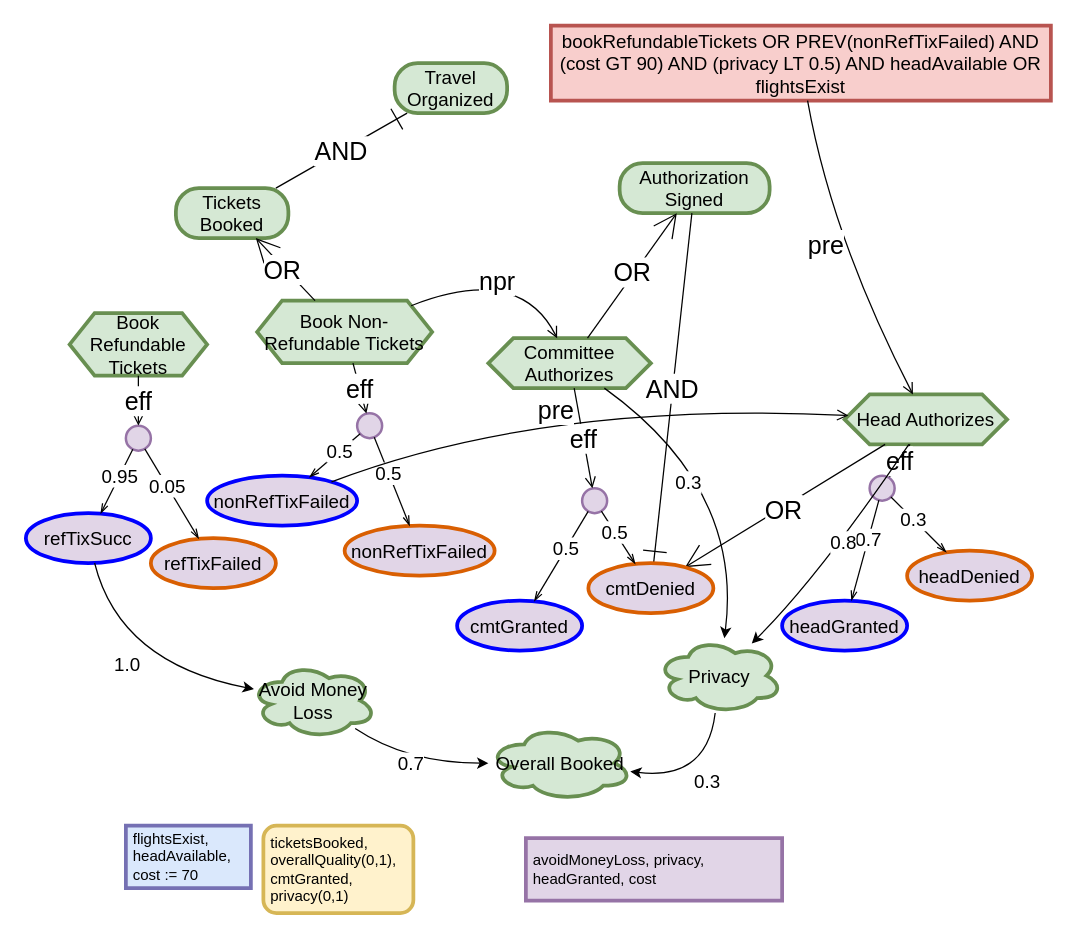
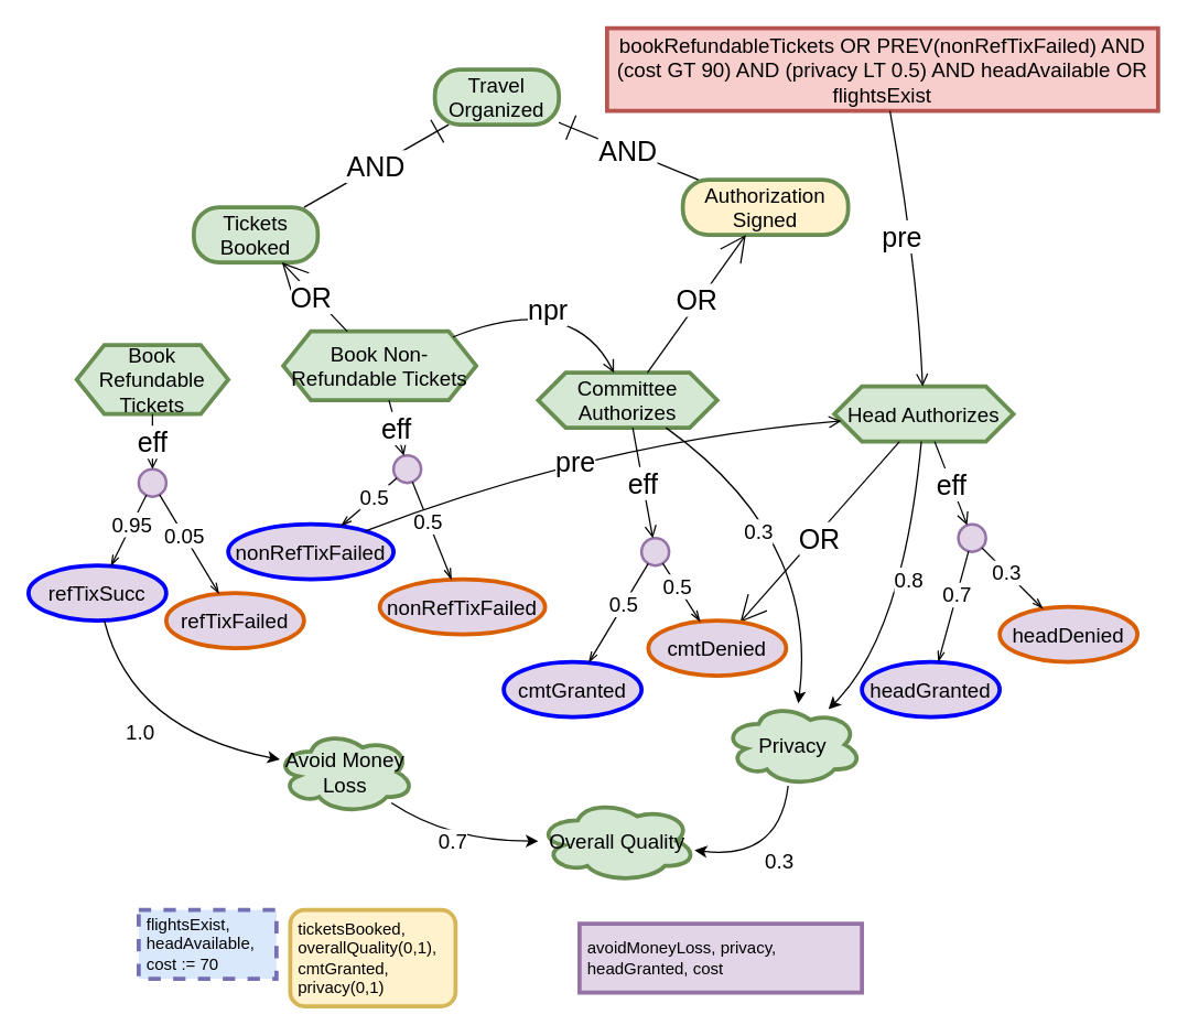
- <mxCell id="8" value="Authorization Signed" style="rounded=1;whiteSpace=wrap;html=1;arcSize=46;fillColor=#d5e8d4;strokeColor=#688F51;fontSize=15;strokeWidth=3;" parent="1" vertex="1"><mxGeometry x="495" y="130" width="120" height="40" as="geometry" /></mxCell>
+ <mxCell id="8" value="Authorization Signed" style="rounded=1;whiteSpace=wrap;html=1;arcSize=46;fillColor=#fff2cc;strokeColor=#688F51;fontSize=15;strokeWidth=3;" parent="1" vertex="1"><mxGeometry x="495" y="130" width="120" height="40" as="geometry" /></mxCell>
- <mxCell id="10" value="AND" style="rounded=0;orthogonalLoop=1;jettySize=auto;html=1;fontSize=20;endArrow=ERone;endFill=0;endSize=17;strokeColor=#000000;" parent="1" source="8" target="33" edge="1"><mxGeometry relative="1" as="geometry"><mxPoint x="217.222" y="160" as="sourcePoint" /><mxPoint x="272.778" y="110" as="targetPoint" /></mxGeometry></mxCell>
+ <mxCell id="10" value="AND" style="rounded=0;orthogonalLoop=1;jettySize=auto;html=1;fontSize=20;endArrow=ERone;endFill=0;endSize=17;strokeColor=#000000;" parent="1" source="8" target="6" edge="1"><mxGeometry relative="1" as="geometry"><mxPoint x="217.222" y="160" as="sourcePoint" /><mxPoint x="272.778" y="110" as="targetPoint" /></mxGeometry></mxCell>
- <mxCell id="27" value="Head Authorizes" style="shape=hexagon;perimeter=hexagonPerimeter2;whiteSpace=wrap;html=1;fixedSize=1;strokeWidth=3;fontSize=15;size=20;fillColor=#d5e8d4;strokeColor=#688F51;" parent="1" vertex="1"><mxGeometry x="675" y="315" width="130" height="40" as="geometry" /></mxCell>
+ <mxCell id="27" value="Head Authorizes" style="shape=hexagon;perimeter=hexagonPerimeter2;whiteSpace=wrap;html=1;fixedSize=1;strokeWidth=3;fontSize=15;size=20;fillColor=#d5e8d4;strokeColor=#688F51;" parent="1" vertex="1"><mxGeometry x="605" y="280" width="130" height="40" as="geometry" /></mxCell>
- <mxCell id="50" value="Overall Booked" style="ellipse;shape=cloud;whiteSpace=wrap;html=1;strokeWidth=3;fontSize=15;fillColor=#d5e8d4;strokeColor=#688F51;" parent="1" vertex="1"><mxGeometry x="390" y="580" width="115" height="60" as="geometry" /></mxCell>
+ <mxCell id="50" value="Overall Quality" style="ellipse;shape=cloud;whiteSpace=wrap;html=1;strokeWidth=3;fontSize=15;fillColor=#d5e8d4;strokeColor=#688F51;" parent="1" vertex="1"><mxGeometry x="390" y="580" width="115" height="60" as="geometry" /></mxCell>
- <mxCell id="3" value="flightsExist, headAvailable, cost := 70" style="rounded=0;whiteSpace=wrap;html=1;fillColor=#dae8fc;strokeColor=#7570b3;align=left;labelPosition=center;verticalLabelPosition=middle;verticalAlign=middle;horizontal=1;strokeWidth=3;spacingLeft=4;" parent="1" vertex="1"><mxGeometry x="100" y="660" width="100" height="50" as="geometry" /></mxCell>
+ <mxCell id="3" value="flightsExist, headAvailable, cost := 70" style="rounded=0;whiteSpace=wrap;html=1;fillColor=#dae8fc;strokeColor=#7570b3;align=left;labelPosition=center;verticalLabelPosition=middle;verticalAlign=middle;horizontal=1;strokeWidth=3;spacingLeft=4;dashed=1;" parent="1" vertex="1"><mxGeometry x="100" y="660" width="100" height="50" as="geometry" /></mxCell>
